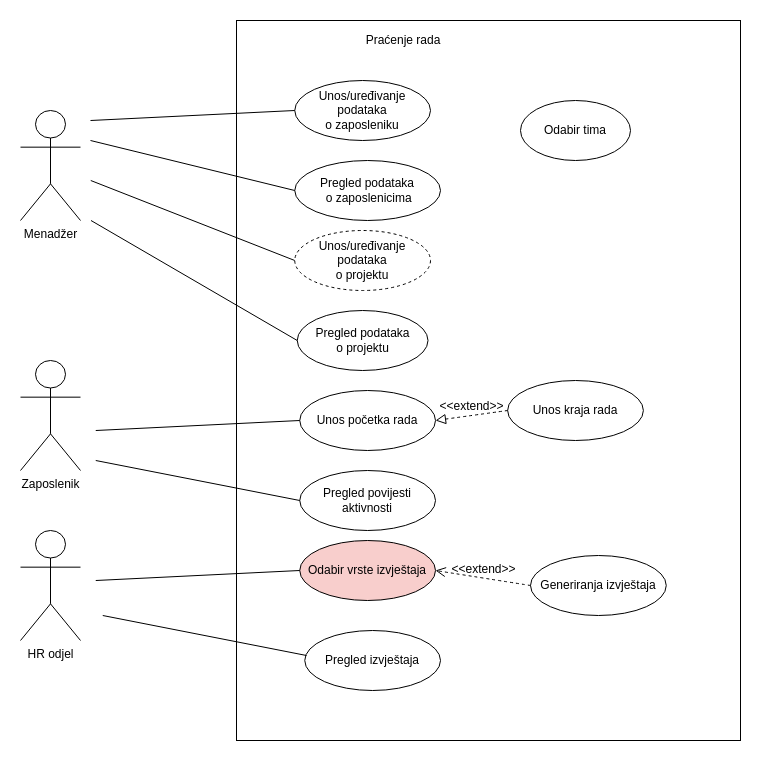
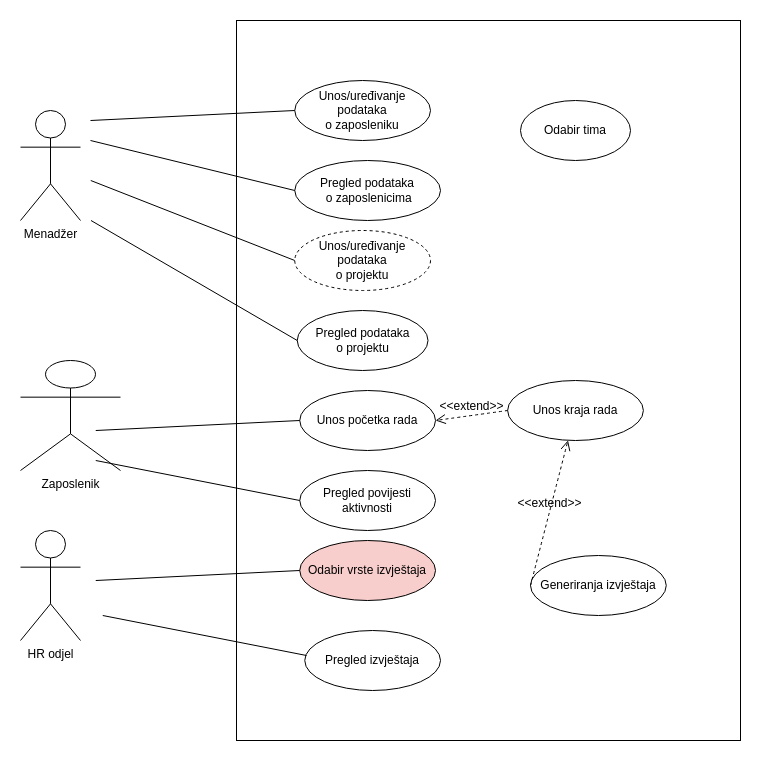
- <mxCell id="4" value="Praćenje rada" style="text;html=1;strokeColor=none;fillColor=none;align=center;verticalAlign=middle;whiteSpace=wrap;rounded=0;" parent="1" vertex="1"><mxGeometry x="306" y="20" width="194" height="40" as="geometry" /></mxCell>
- <mxCell id="7" value="Zaposlenik" style="shape=umlActor;verticalLabelPosition=bottom;verticalAlign=top;html=1;outlineConnect=0;" parent="1" vertex="1"><mxGeometry x="20" y="360" width="60" height="110" as="geometry" /></mxCell>
+ <mxCell id="7" value="Zaposlenik" style="shape=umlActor;verticalLabelPosition=bottom;verticalAlign=top;html=1;outlineConnect=0;" parent="1" vertex="1"><mxGeometry x="20" y="360" width="100" height="110" as="geometry" /></mxCell>
- <mxCell id="19" value="&amp;lt;&amp;lt;extend&amp;gt;&amp;gt;" style="html=1;verticalAlign=bottom;labelBackgroundColor=none;endArrow=block;endFill=0;dashed=1;rounded=0;fontSize=12;startSize=8;endSize=8;curved=1;entryX=1;entryY=0.5;entryDx=0;entryDy=0;exitX=0;exitY=0.5;exitDx=0;exitDy=0;" parent="1" source="18" target="16" edge="1"><mxGeometry width="160" relative="1" as="geometry"><mxPoint x="510" y="510" as="sourcePoint" /><mxPoint x="670" y="510" as="targetPoint" /></mxGeometry></mxCell>
+ <mxCell id="19" value="&amp;lt;&amp;lt;extend&amp;gt;&amp;gt;" style="html=1;verticalAlign=bottom;labelBackgroundColor=none;endArrow=open;endFill=0;dashed=1;rounded=0;fontSize=12;startSize=8;endSize=8;curved=1;entryX=1;entryY=0.5;entryDx=0;entryDy=0;exitX=0;exitY=0.5;exitDx=0;exitDy=0;" parent="1" source="18" target="16" edge="1"><mxGeometry width="160" relative="1" as="geometry"><mxPoint x="510" y="510" as="sourcePoint" /><mxPoint x="670" y="510" as="targetPoint" /></mxGeometry></mxCell>
- <mxCell id="27" value="&amp;lt;&amp;lt;extend&amp;gt;&amp;gt;" style="html=1;verticalAlign=bottom;labelBackgroundColor=none;endArrow=open;endFill=0;dashed=1;rounded=0;fontSize=12;startSize=8;endSize=8;curved=1;entryX=1;entryY=0.5;entryDx=0;entryDy=0;exitX=0;exitY=0.5;exitDx=0;exitDy=0;" parent="1" source="24" target="22" edge="1"><mxGeometry width="160" relative="1" as="geometry"><mxPoint x="530" y="680" as="sourcePoint" /><mxPoint x="690" y="680" as="targetPoint" /></mxGeometry></mxCell>
+ <mxCell id="27" value="&amp;lt;&amp;lt;extend&amp;gt;&amp;gt;" style="html=1;verticalAlign=bottom;labelBackgroundColor=none;endArrow=open;endFill=0;dashed=1;rounded=0;fontSize=12;startSize=8;endSize=8;curved=1;exitX=0;exitY=0.5;exitDx=0;exitDy=0;" parent="1" source="24" target="18" edge="1"><mxGeometry width="160" relative="1" as="geometry"><mxPoint x="530" y="680" as="sourcePoint" /><mxPoint x="690" y="680" as="targetPoint" /></mxGeometry></mxCell>
